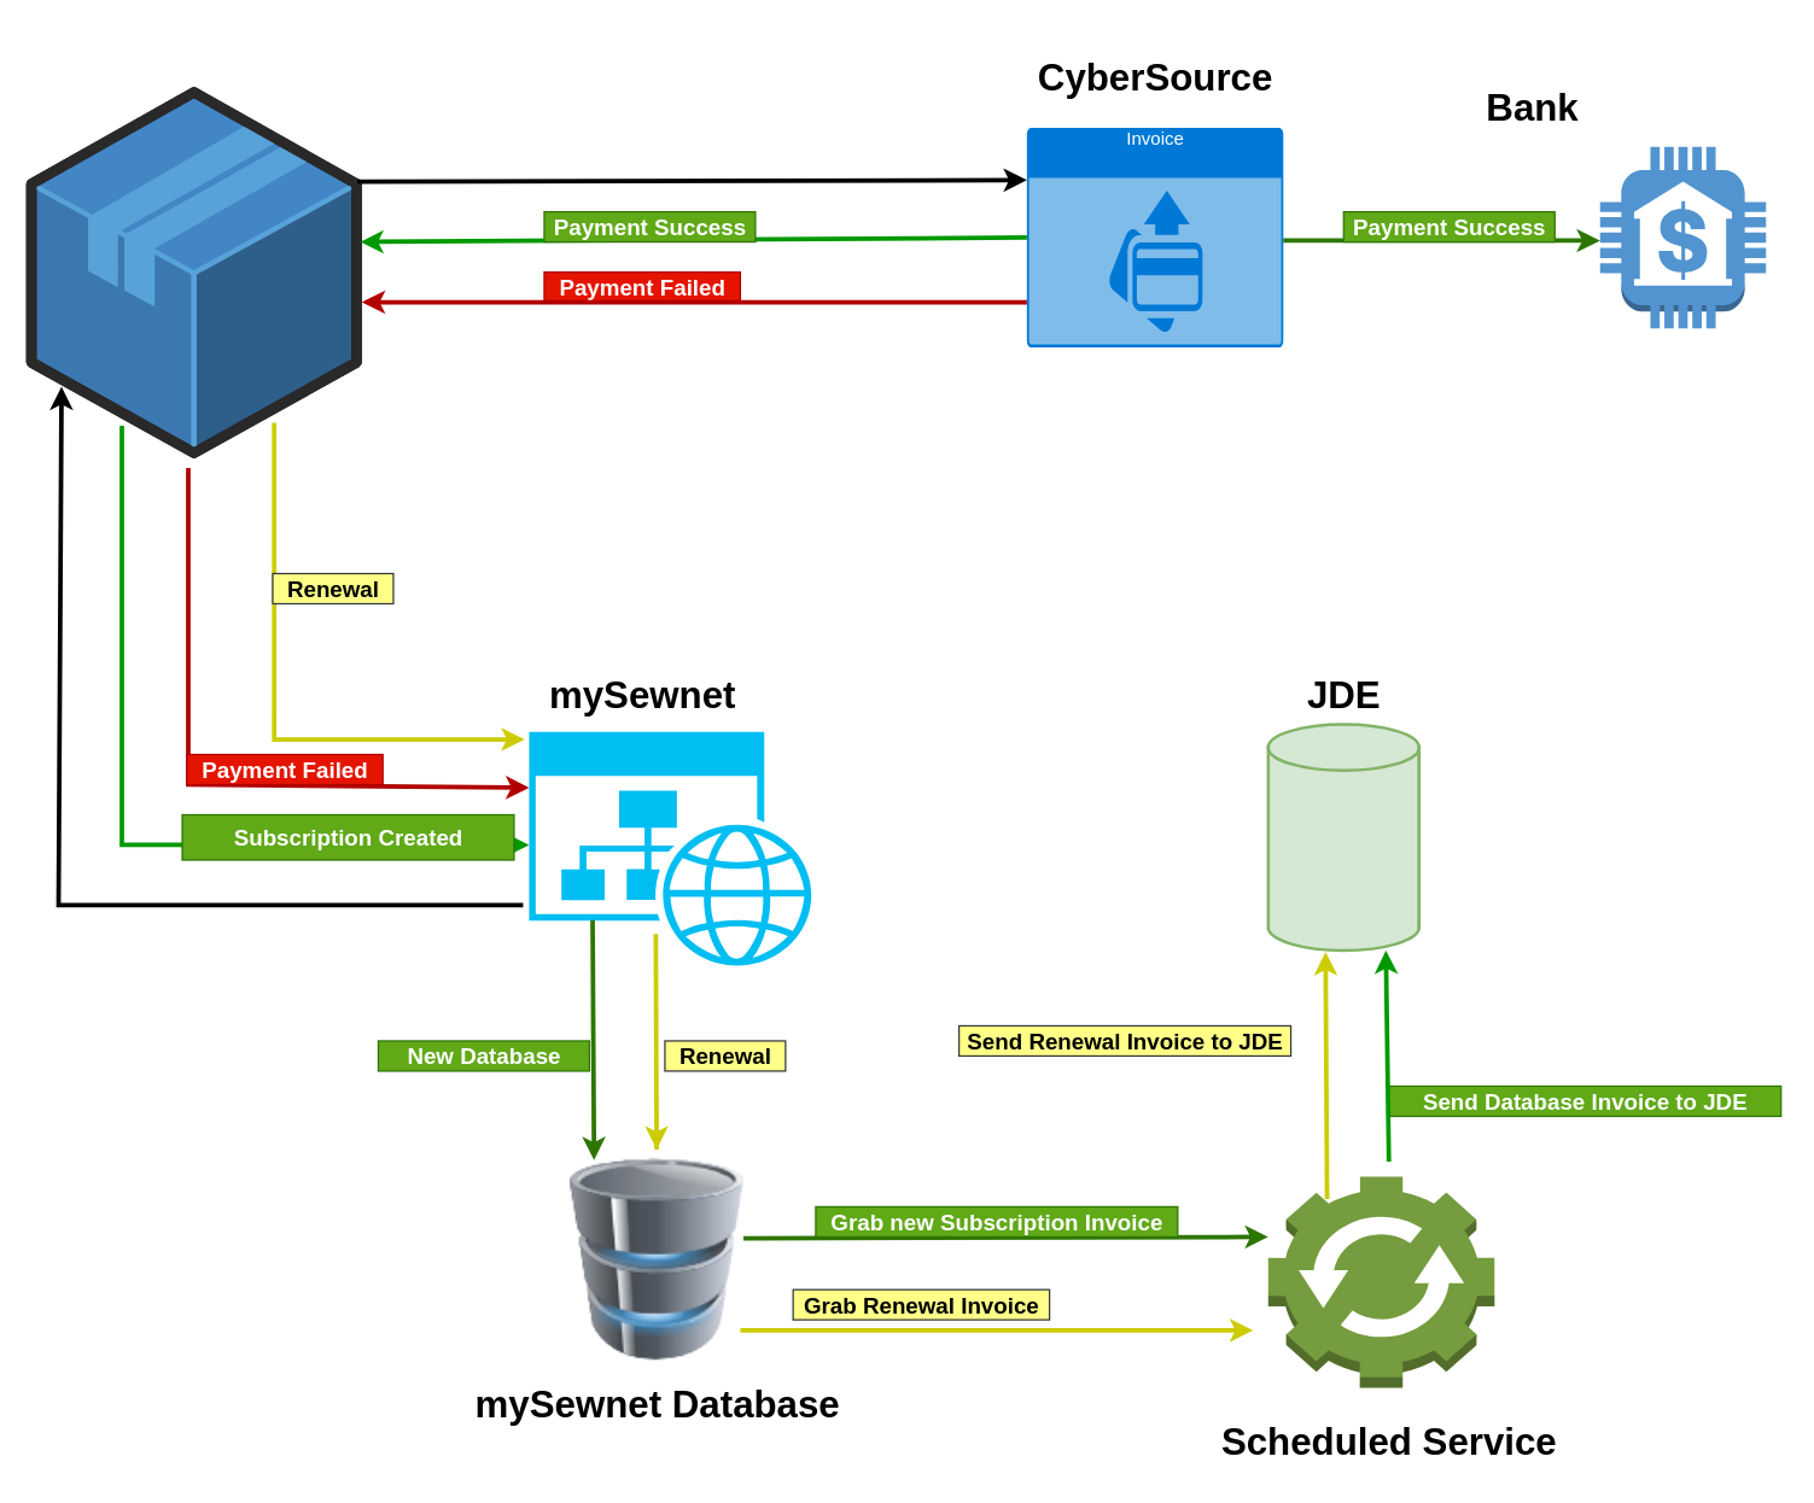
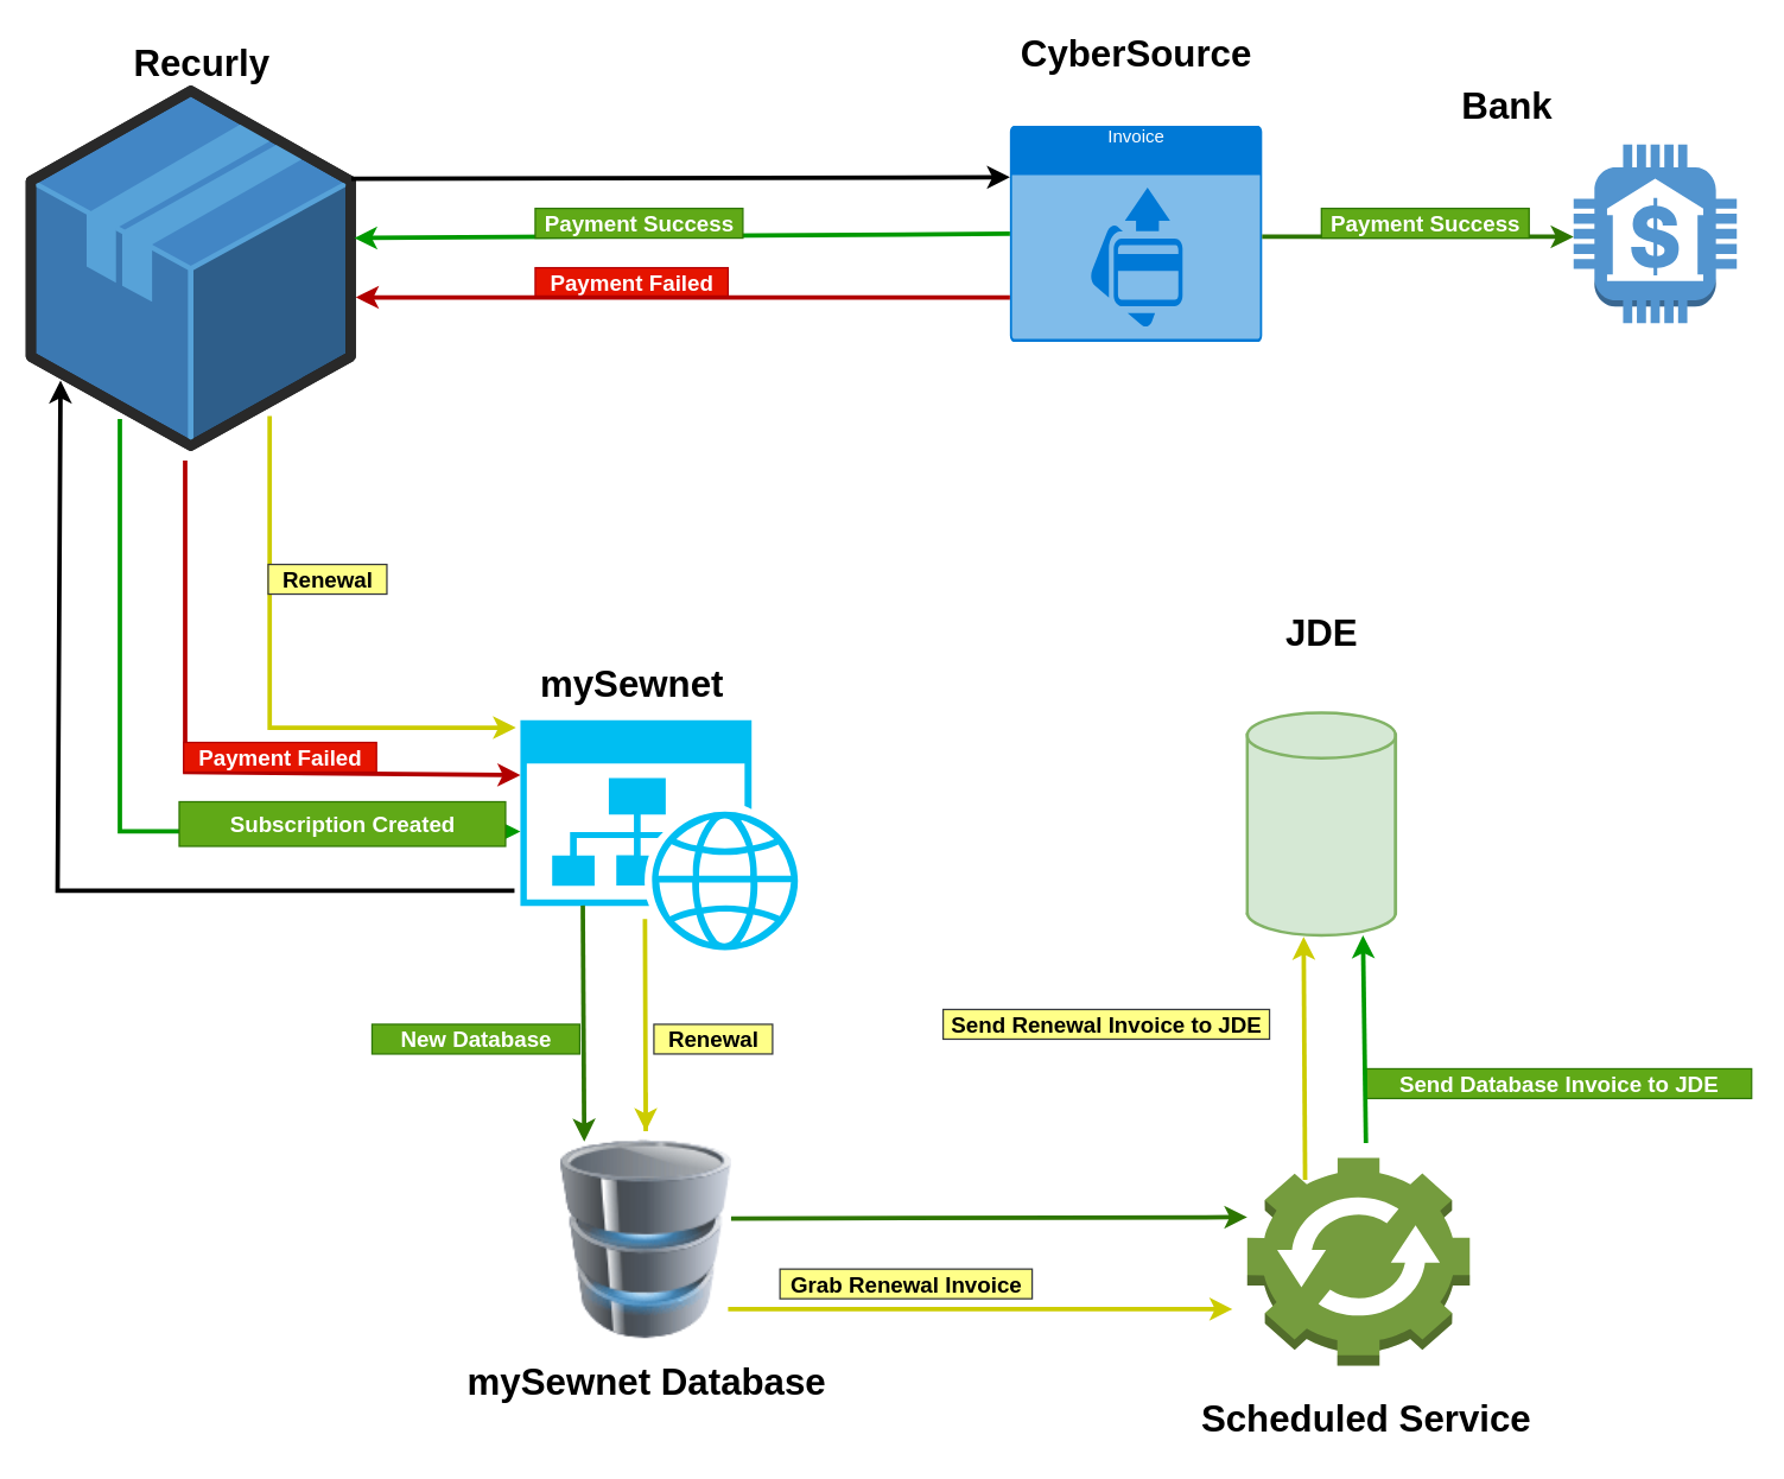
+ <mxCell id="3" value="Recurly" style="text;html=1;align=center;verticalAlign=middle;resizable=0;points=[];autosize=1;strokeColor=none;fillColor=none;fontStyle=1;fontSize=25;" vertex="1" parent="1"><mxGeometry x="80" y="20.7" width="110" height="40" as="geometry" /></mxCell>
- <mxCell id="5" value="CyberSource" style="text;html=1;align=center;verticalAlign=middle;resizable=0;points=[];autosize=1;strokeColor=none;fillColor=none;fontStyle=1;fontSize=25;" vertex="1" parent="1"><mxGeometry x="680" y="30" width="170" height="40" as="geometry" /></mxCell>
+ <mxCell id="5" value="CyberSource" style="text;html=1;align=center;verticalAlign=middle;resizable=0;points=[];autosize=1;strokeColor=none;fillColor=none;fontStyle=1;fontSize=25;" vertex="1" parent="1"><mxGeometry x="680" y="15" width="170" height="40" as="geometry" /></mxCell>
- <mxCell id="11" value="JDE" style="text;html=1;align=center;verticalAlign=middle;resizable=0;points=[];autosize=1;strokeColor=none;fillColor=none;fontSize=25;fontStyle=1" vertex="1" parent="1"><mxGeometry x="860" y="440" width="60" height="40" as="geometry" /></mxCell>
+ <mxCell id="11" value="JDE" style="text;html=1;align=center;verticalAlign=middle;resizable=0;points=[];autosize=1;strokeColor=none;fillColor=none;fontSize=25;fontStyle=1" vertex="1" parent="1"><mxGeometry x="860" y="405" width="60" height="40" as="geometry" /></mxCell>
- <mxCell id="41" value="Grab new Subscription Invoice" style="text;html=1;align=center;verticalAlign=middle;resizable=0;points=[];autosize=1;strokeColor=#2D7600;fillColor=#60a917;fontSize=15;fontStyle=1;fontColor=#ffffff;" vertex="1" parent="1"><mxGeometry x="540" y="800" width="240" height="20" as="geometry" /></mxCell>
